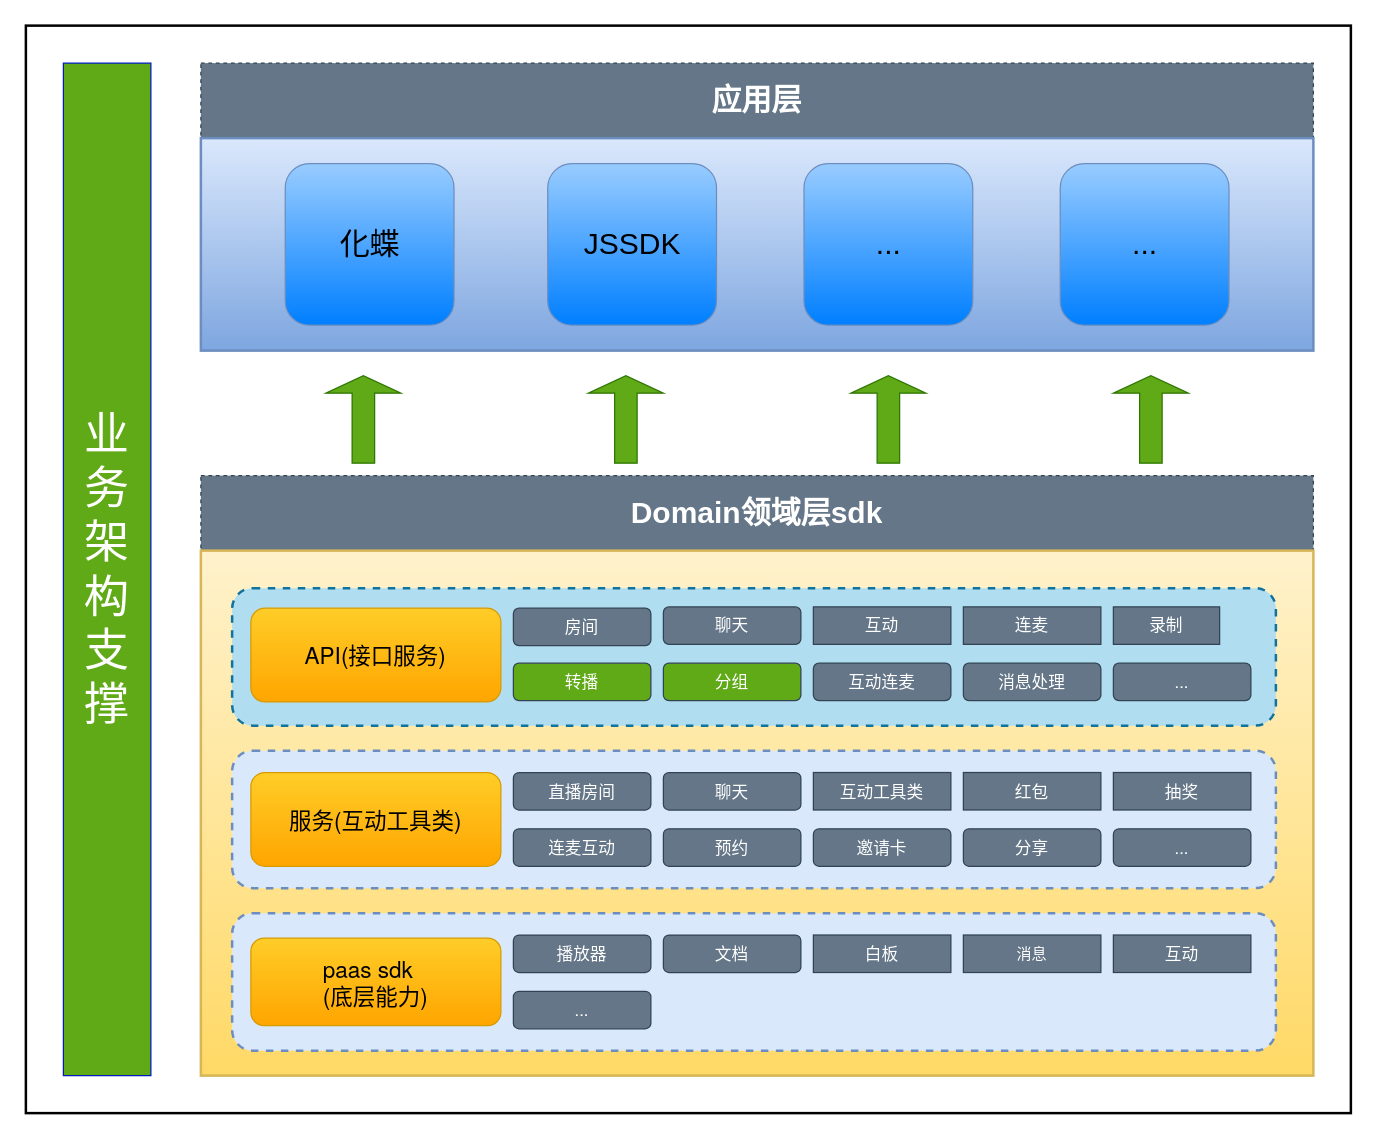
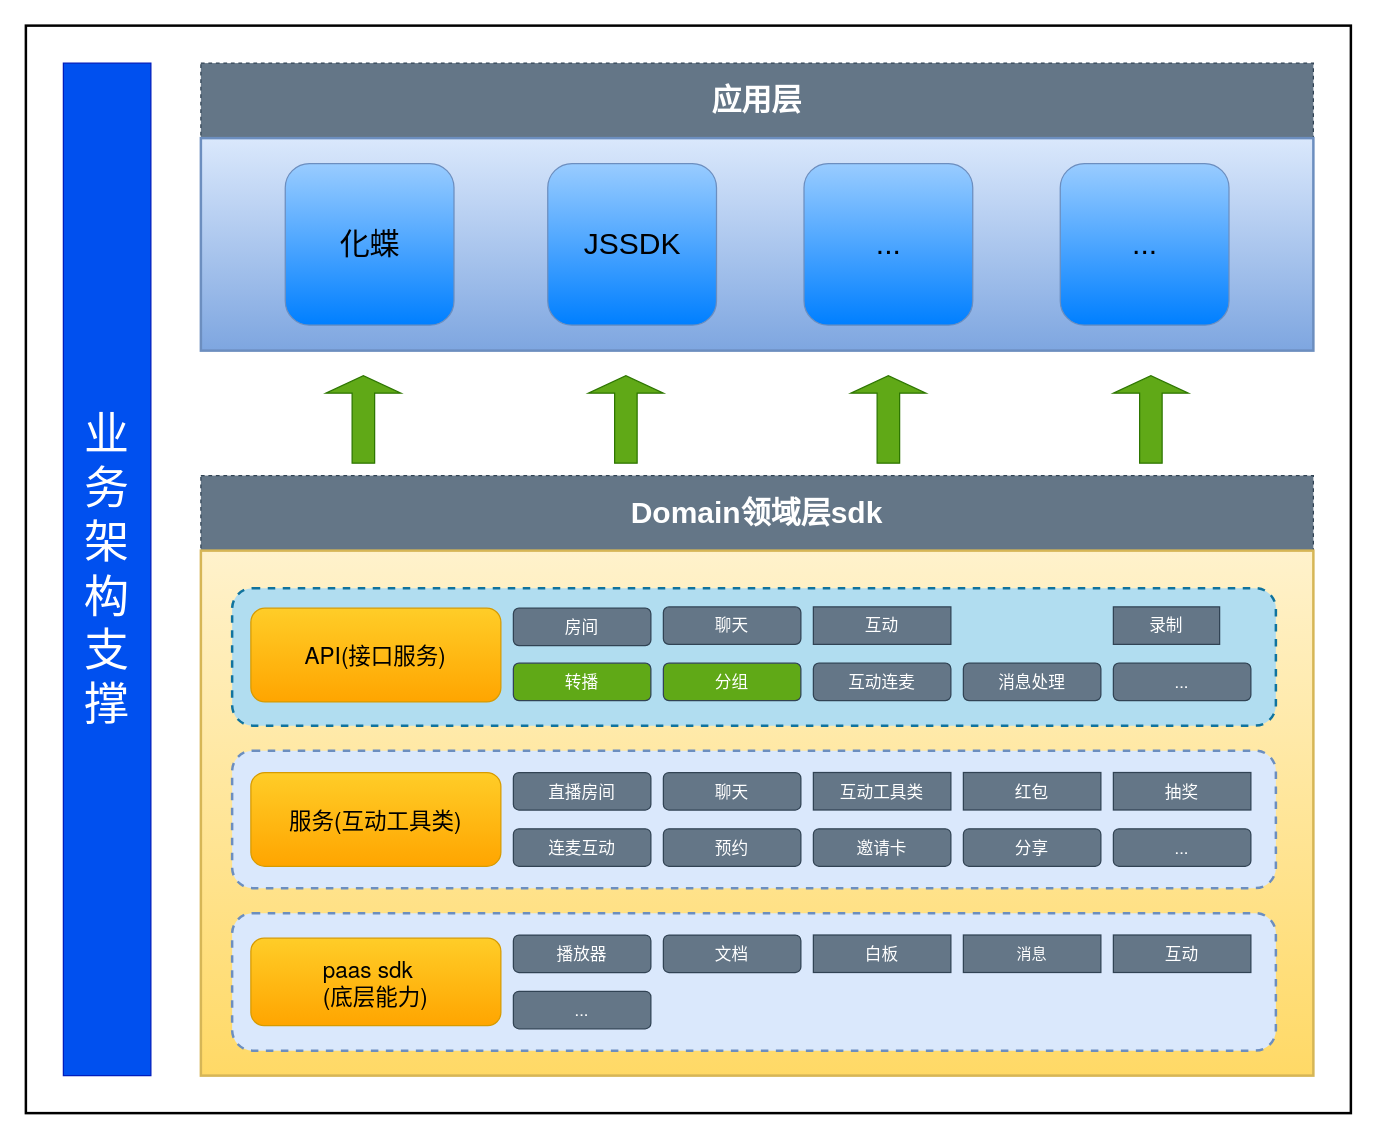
- <mxCell id="4" value="&lt;font style=&quot;font-size: 36px&quot;&gt;业务&lt;br&gt;架&lt;br&gt;构&lt;br&gt;支撑&lt;br&gt;&lt;/font&gt;" style="rounded=0;whiteSpace=wrap;html=1;fontColor=#ffffff;fillColor=#60a917;align=center;strokeColor=#001DBC;" parent="1" vertex="1"><mxGeometry x="50" y="50" width="70" height="810" as="geometry" /></mxCell>
+ <mxCell id="4" value="&lt;font style=&quot;font-size: 36px&quot;&gt;业务&lt;br&gt;架&lt;br&gt;构&lt;br&gt;支撑&lt;br&gt;&lt;/font&gt;" style="rounded=0;whiteSpace=wrap;html=1;fontColor=#ffffff;fillColor=#0050ef;align=center;strokeColor=#001DBC;" parent="1" vertex="1"><mxGeometry x="50" y="50" width="70" height="810" as="geometry" /></mxCell>
- <mxCell id="46" value="&lt;span style=&quot;font-family: &amp;#34;helvetica neue&amp;#34; , &amp;#34;helvetica&amp;#34; , &amp;#34;pingfang sc&amp;#34; , &amp;#34;microsoft yahei&amp;#34; , &amp;#34;source han sans sc&amp;#34; , &amp;#34;noto sans cjk sc&amp;#34; , &amp;#34;wenquanyi micro hei&amp;#34; , sans-serif ; font-size: 13.333px ; text-align: left&quot;&gt;连麦&lt;/span&gt;" style="rounded=1;whiteSpace=wrap;html=1;fillColor=#647687;strokeColor=#314354;fontColor=#ffffff;arcSize=0;" parent="40" vertex="1"><mxGeometry x="585" y="15.0" width="110" height="30" as="geometry" /></mxCell>
